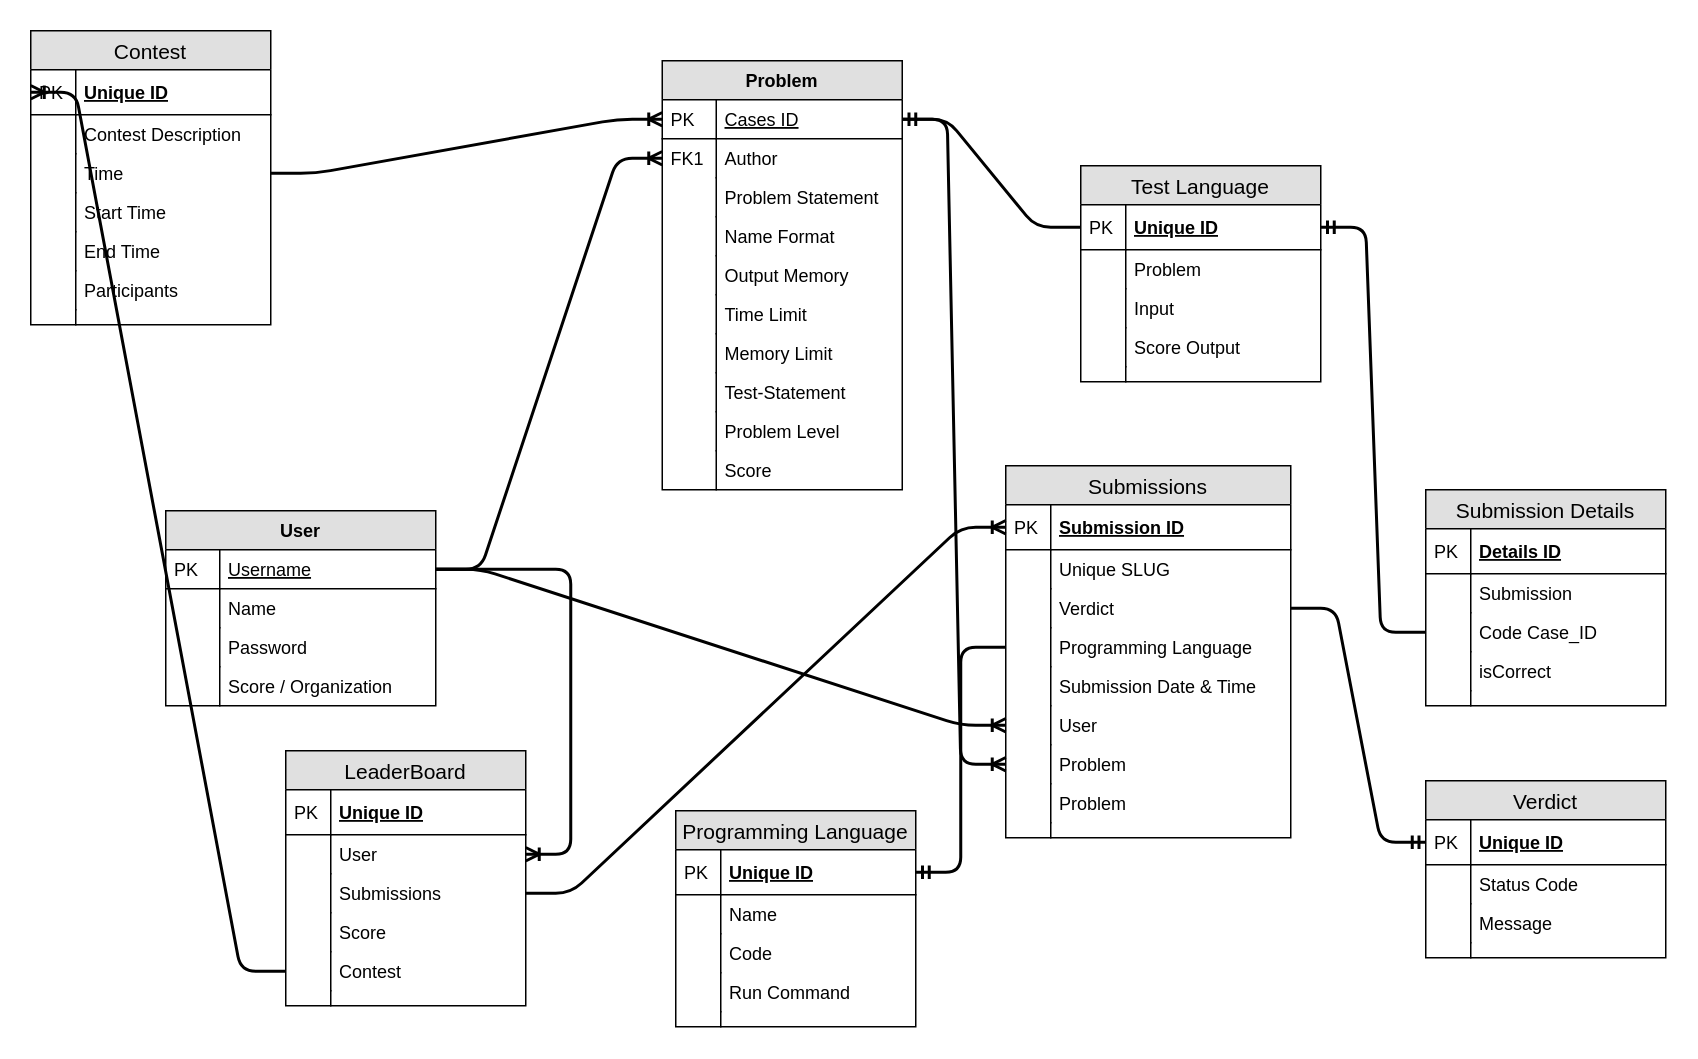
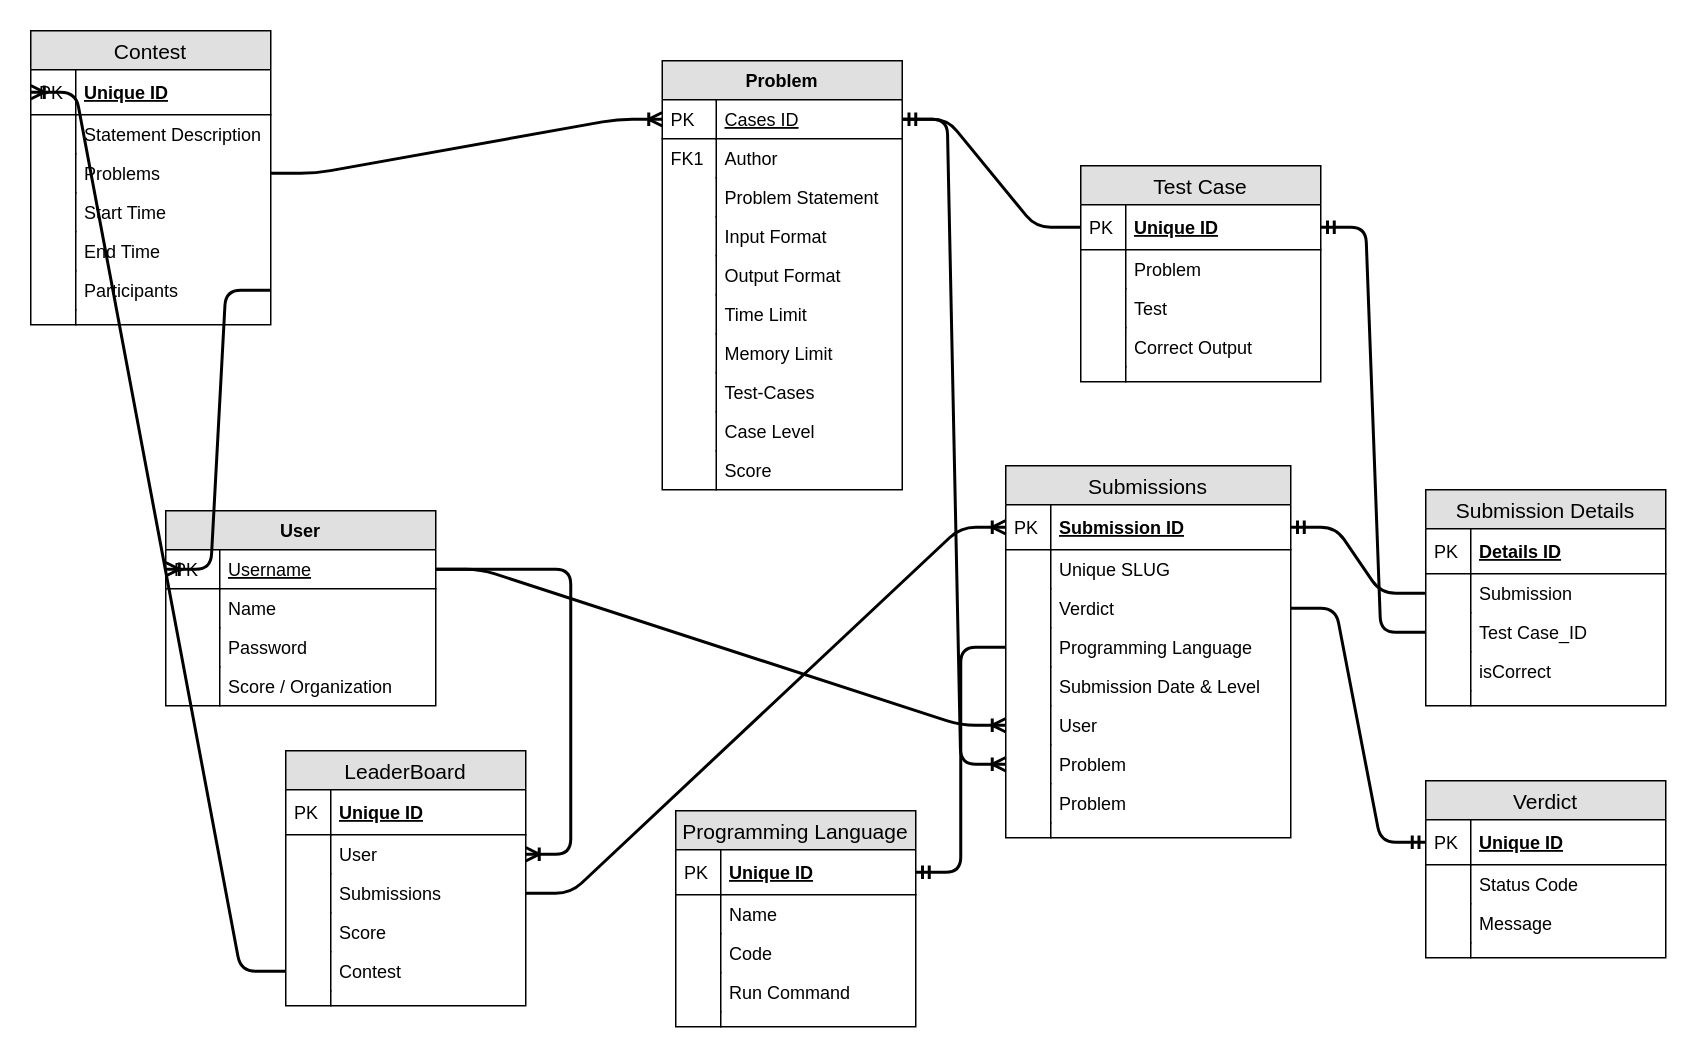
- <mxCell id="47" value="Contest Description" style="shape=partialRectangle;top=0;left=0;right=0;bottom=0;align=left;verticalAlign=top;fillColor=none;spacingLeft=34;spacingRight=4;overflow=hidden;rotatable=0;points=[[0,0.5],[1,0.5]];portConstraint=eastwest;dropTarget=0;fontSize=12;" parent="44" vertex="1"><mxGeometry y="56" width="160" height="26" as="geometry" /></mxCell>
+ <mxCell id="47" value="Statement Description" style="shape=partialRectangle;top=0;left=0;right=0;bottom=0;align=left;verticalAlign=top;fillColor=none;spacingLeft=34;spacingRight=4;overflow=hidden;rotatable=0;points=[[0,0.5],[1,0.5]];portConstraint=eastwest;dropTarget=0;fontSize=12;" parent="44" vertex="1"><mxGeometry y="56" width="160" height="26" as="geometry" /></mxCell>
- <mxCell id="49" value="Time" style="shape=partialRectangle;top=0;left=0;right=0;bottom=0;align=left;verticalAlign=top;fillColor=none;spacingLeft=34;spacingRight=4;overflow=hidden;rotatable=0;points=[[0,0.5],[1,0.5]];portConstraint=eastwest;dropTarget=0;fontSize=12;" parent="44" vertex="1"><mxGeometry y="82" width="160" height="26" as="geometry" /></mxCell>
+ <mxCell id="49" value="Problems" style="shape=partialRectangle;top=0;left=0;right=0;bottom=0;align=left;verticalAlign=top;fillColor=none;spacingLeft=34;spacingRight=4;overflow=hidden;rotatable=0;points=[[0,0.5],[1,0.5]];portConstraint=eastwest;dropTarget=0;fontSize=12;" parent="44" vertex="1"><mxGeometry y="82" width="160" height="26" as="geometry" /></mxCell>
- <mxCell id="32" value="Test Language" style="swimlane;fontStyle=0;childLayout=stackLayout;horizontal=1;startSize=26;fillColor=#e0e0e0;horizontalStack=0;resizeParent=1;resizeParentMax=0;resizeLast=0;collapsible=1;marginBottom=0;swimlaneFillColor=#ffffff;align=center;fontSize=14;" parent="1" vertex="1"><mxGeometry x="720" y="110" width="160" height="144" as="geometry" /></mxCell>
+ <mxCell id="32" value="Test Case" style="swimlane;fontStyle=0;childLayout=stackLayout;horizontal=1;startSize=26;fillColor=#e0e0e0;horizontalStack=0;resizeParent=1;resizeParentMax=0;resizeLast=0;collapsible=1;marginBottom=0;swimlaneFillColor=#ffffff;align=center;fontSize=14;" parent="1" vertex="1"><mxGeometry x="720" y="110" width="160" height="144" as="geometry" /></mxCell>
- <mxCell id="18" value="Name Format" style="shape=partialRectangle;top=0;left=0;right=0;bottom=0;align=left;verticalAlign=top;fillColor=none;spacingLeft=40;spacingRight=4;overflow=hidden;rotatable=0;points=[[0,0.5],[1,0.5]];portConstraint=eastwest;dropTarget=0;rounded=0;shadow=0;strokeWidth=1;" parent="11" vertex="1"><mxGeometry y="104" width="160" height="26" as="geometry" /></mxCell>
+ <mxCell id="18" value="Input Format" style="shape=partialRectangle;top=0;left=0;right=0;bottom=0;align=left;verticalAlign=top;fillColor=none;spacingLeft=40;spacingRight=4;overflow=hidden;rotatable=0;points=[[0,0.5],[1,0.5]];portConstraint=eastwest;dropTarget=0;rounded=0;shadow=0;strokeWidth=1;" parent="11" vertex="1"><mxGeometry y="104" width="160" height="26" as="geometry" /></mxCell>
- <mxCell id="20" value="Output Memory" style="shape=partialRectangle;top=0;left=0;right=0;bottom=0;align=left;verticalAlign=top;fillColor=none;spacingLeft=40;spacingRight=4;overflow=hidden;rotatable=0;points=[[0,0.5],[1,0.5]];portConstraint=eastwest;dropTarget=0;rounded=0;shadow=0;strokeWidth=1;" parent="11" vertex="1"><mxGeometry y="130" width="160" height="26" as="geometry" /></mxCell>
+ <mxCell id="20" value="Output Format" style="shape=partialRectangle;top=0;left=0;right=0;bottom=0;align=left;verticalAlign=top;fillColor=none;spacingLeft=40;spacingRight=4;overflow=hidden;rotatable=0;points=[[0,0.5],[1,0.5]];portConstraint=eastwest;dropTarget=0;rounded=0;shadow=0;strokeWidth=1;" parent="11" vertex="1"><mxGeometry y="130" width="160" height="26" as="geometry" /></mxCell>
- <mxCell id="37" value="Input" style="shape=partialRectangle;top=0;left=0;right=0;bottom=0;align=left;verticalAlign=top;fillColor=none;spacingLeft=34;spacingRight=4;overflow=hidden;rotatable=0;points=[[0,0.5],[1,0.5]];portConstraint=eastwest;dropTarget=0;fontSize=12;" parent="32" vertex="1"><mxGeometry y="82" width="160" height="26" as="geometry" /></mxCell>
+ <mxCell id="37" value="Test" style="shape=partialRectangle;top=0;left=0;right=0;bottom=0;align=left;verticalAlign=top;fillColor=none;spacingLeft=34;spacingRight=4;overflow=hidden;rotatable=0;points=[[0,0.5],[1,0.5]];portConstraint=eastwest;dropTarget=0;fontSize=12;" parent="32" vertex="1"><mxGeometry y="82" width="160" height="26" as="geometry" /></mxCell>
- <mxCell id="43" value="" style="edgeStyle=entityRelationEdgeStyle;fontSize=12;html=1;endArrow=ERoneToMany;exitX=1;exitY=0.5;exitDx=0;exitDy=0;entryX=0;entryY=0.5;entryDx=0;entryDy=0;strokeWidth=2;" parent="1" source="3" target="14" edge="1"><mxGeometry width="100" height="100" relative="1" as="geometry"><mxPoint x="200" y="540" as="sourcePoint" /><mxPoint x="300" y="440" as="targetPoint" /></mxGeometry></mxCell>
- <mxCell id="39" value="Score Output" style="shape=partialRectangle;top=0;left=0;right=0;bottom=0;align=left;verticalAlign=top;fillColor=none;spacingLeft=34;spacingRight=4;overflow=hidden;rotatable=0;points=[[0,0.5],[1,0.5]];portConstraint=eastwest;dropTarget=0;fontSize=12;" vertex="1" parent="32"><mxGeometry y="108" width="160" height="26" as="geometry" /></mxCell>
+ <mxCell id="39" value="Correct Output" style="shape=partialRectangle;top=0;left=0;right=0;bottom=0;align=left;verticalAlign=top;fillColor=none;spacingLeft=34;spacingRight=4;overflow=hidden;rotatable=0;points=[[0,0.5],[1,0.5]];portConstraint=eastwest;dropTarget=0;fontSize=12;" vertex="1" parent="32"><mxGeometry y="108" width="160" height="26" as="geometry" /></mxCell>
- <mxCell id="26" value="Test-Statement" style="shape=partialRectangle;top=0;left=0;right=0;bottom=0;align=left;verticalAlign=top;fillColor=none;spacingLeft=40;spacingRight=4;overflow=hidden;rotatable=0;points=[[0,0.5],[1,0.5]];portConstraint=eastwest;dropTarget=0;rounded=0;shadow=0;strokeWidth=1;" parent="11" vertex="1"><mxGeometry y="208" width="160" height="26" as="geometry" /></mxCell>
+ <mxCell id="26" value="Test-Cases" style="shape=partialRectangle;top=0;left=0;right=0;bottom=0;align=left;verticalAlign=top;fillColor=none;spacingLeft=40;spacingRight=4;overflow=hidden;rotatable=0;points=[[0,0.5],[1,0.5]];portConstraint=eastwest;dropTarget=0;rounded=0;shadow=0;strokeWidth=1;" parent="11" vertex="1"><mxGeometry y="208" width="160" height="26" as="geometry" /></mxCell>
+ <mxCell id="59" value="" style="edgeStyle=entityRelationEdgeStyle;fontSize=12;html=1;endArrow=ERoneToMany;entryX=0;entryY=0.5;entryDx=0;entryDy=0;exitX=1;exitY=0.5;exitDx=0;exitDy=0;strokeWidth=2;" parent="1" source="55" target="3" edge="1"><mxGeometry width="100" height="100" relative="1" as="geometry"><mxPoint x="140" y="120" as="sourcePoint" /><mxPoint x="300" y="660" as="targetPoint" /></mxGeometry></mxCell>
- <mxCell id="28" value="Problem Level" style="shape=partialRectangle;top=0;left=0;right=0;bottom=0;align=left;verticalAlign=top;fillColor=none;spacingLeft=40;spacingRight=4;overflow=hidden;rotatable=0;points=[[0,0.5],[1,0.5]];portConstraint=eastwest;dropTarget=0;rounded=0;shadow=0;strokeWidth=1;" parent="11" vertex="1"><mxGeometry y="234" width="160" height="26" as="geometry" /></mxCell>
+ <mxCell id="28" value="Case Level" style="shape=partialRectangle;top=0;left=0;right=0;bottom=0;align=left;verticalAlign=top;fillColor=none;spacingLeft=40;spacingRight=4;overflow=hidden;rotatable=0;points=[[0,0.5],[1,0.5]];portConstraint=eastwest;dropTarget=0;rounded=0;shadow=0;strokeWidth=1;" parent="11" vertex="1"><mxGeometry y="234" width="160" height="26" as="geometry" /></mxCell>
+ <mxCell id="132" value="" style="edgeStyle=entityRelationEdgeStyle;fontSize=12;html=1;endArrow=ERmandOne;strokeWidth=2;" edge="1" parent="1" source="123" target="62"><mxGeometry width="100" height="100" relative="1" as="geometry"><mxPoint y="940" as="sourcePoint" x="40" /><mxPoint x="140" y="840" as="targetPoint" /></mxGeometry></mxCell>
- <mxCell id="125" value="Code Case_ID" style="shape=partialRectangle;top=0;left=0;right=0;bottom=0;align=left;verticalAlign=top;fillColor=none;spacingLeft=34;spacingRight=4;overflow=hidden;rotatable=0;points=[[0,0.5],[1,0.5]];portConstraint=eastwest;dropTarget=0;fontSize=12;" vertex="1" parent="120"><mxGeometry y="82" width="160" height="26" as="geometry" /></mxCell>
+ <mxCell id="125" value="Test Case_ID" style="shape=partialRectangle;top=0;left=0;right=0;bottom=0;align=left;verticalAlign=top;fillColor=none;spacingLeft=34;spacingRight=4;overflow=hidden;rotatable=0;points=[[0,0.5],[1,0.5]];portConstraint=eastwest;dropTarget=0;fontSize=12;" vertex="1" parent="120"><mxGeometry y="82" width="160" height="26" as="geometry" /></mxCell>
- <mxCell id="70" value="Submission Date &amp; Time" style="shape=partialRectangle;top=0;left=0;right=0;bottom=0;align=left;verticalAlign=top;fillColor=none;spacingLeft=34;spacingRight=4;overflow=hidden;rotatable=0;points=[[0,0.5],[1,0.5]];portConstraint=eastwest;dropTarget=0;fontSize=12;" parent="61" vertex="1"><mxGeometry y="134" width="190" height="26" as="geometry" /></mxCell>
+ <mxCell id="70" value="Submission Date &amp; Level" style="shape=partialRectangle;top=0;left=0;right=0;bottom=0;align=left;verticalAlign=top;fillColor=none;spacingLeft=34;spacingRight=4;overflow=hidden;rotatable=0;points=[[0,0.5],[1,0.5]];portConstraint=eastwest;dropTarget=0;fontSize=12;" parent="61" vertex="1"><mxGeometry y="134" width="190" height="26" as="geometry" /></mxCell>
